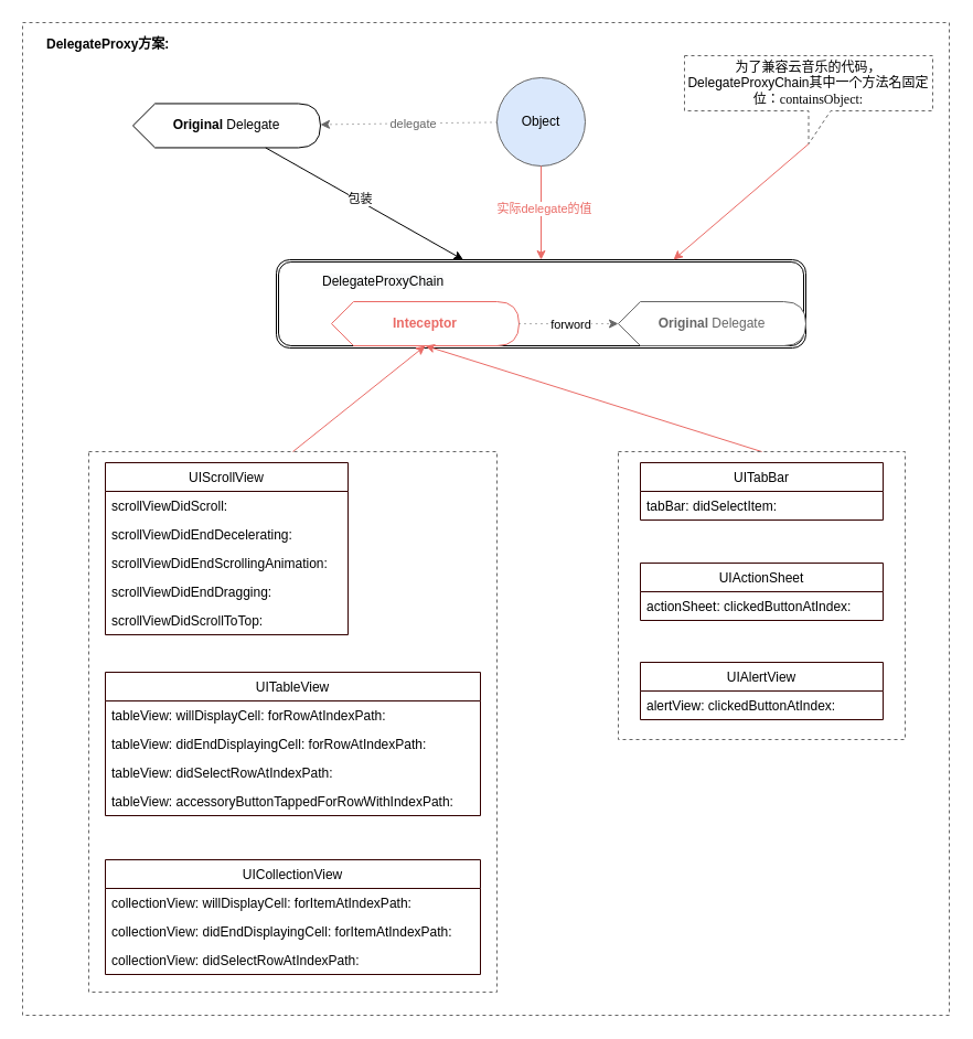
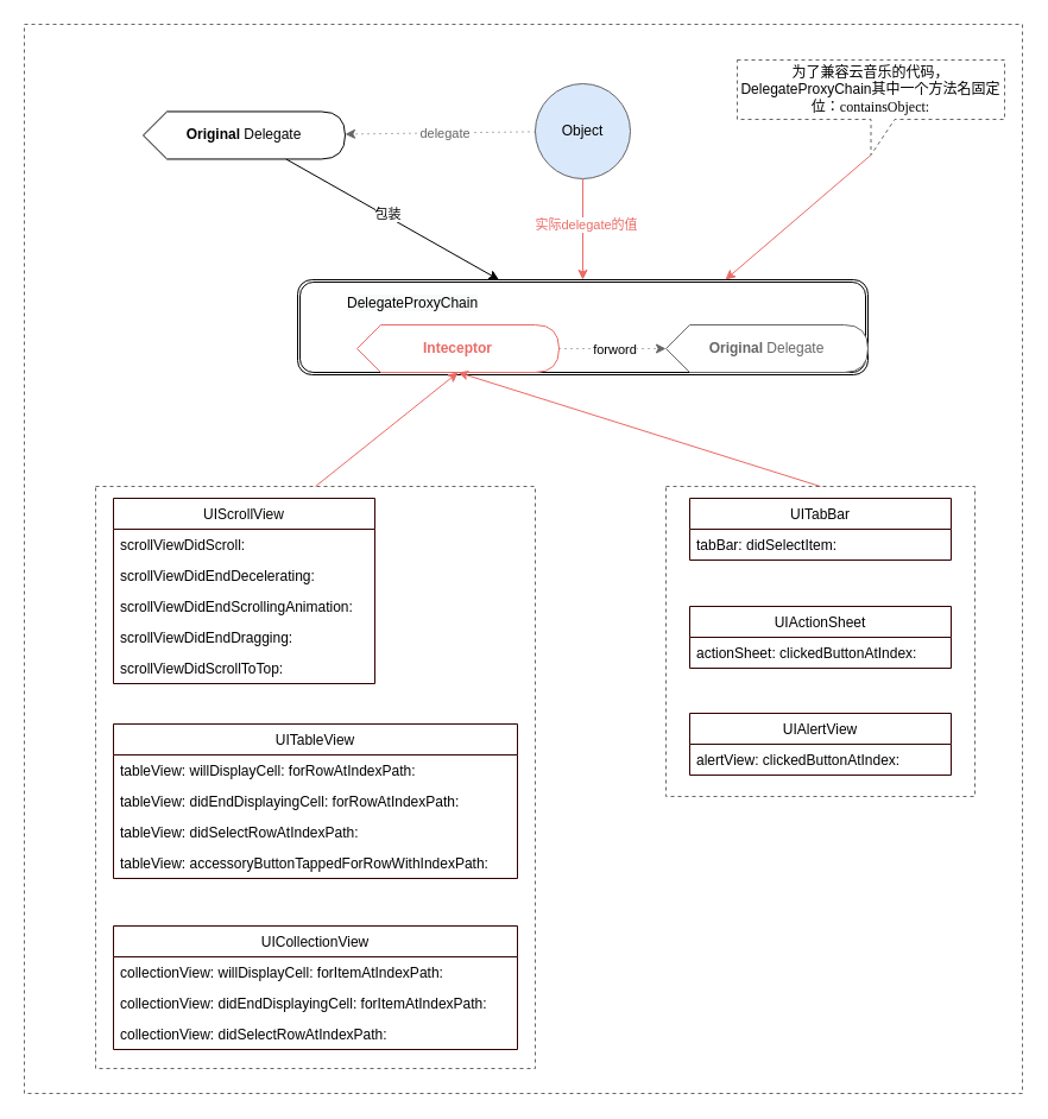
- <mxCell id="42" value="&lt;b&gt;DelegateProxy方案:&lt;/b&gt;" style="text;html=1;strokeColor=none;fillColor=none;align=left;verticalAlign=middle;whiteSpace=wrap;rounded=0;dashed=1;fontColor=#000000;" parent="1" vertex="1"><mxGeometry x="40" y="30" width="190" height="20" as="geometry" /></mxCell>
